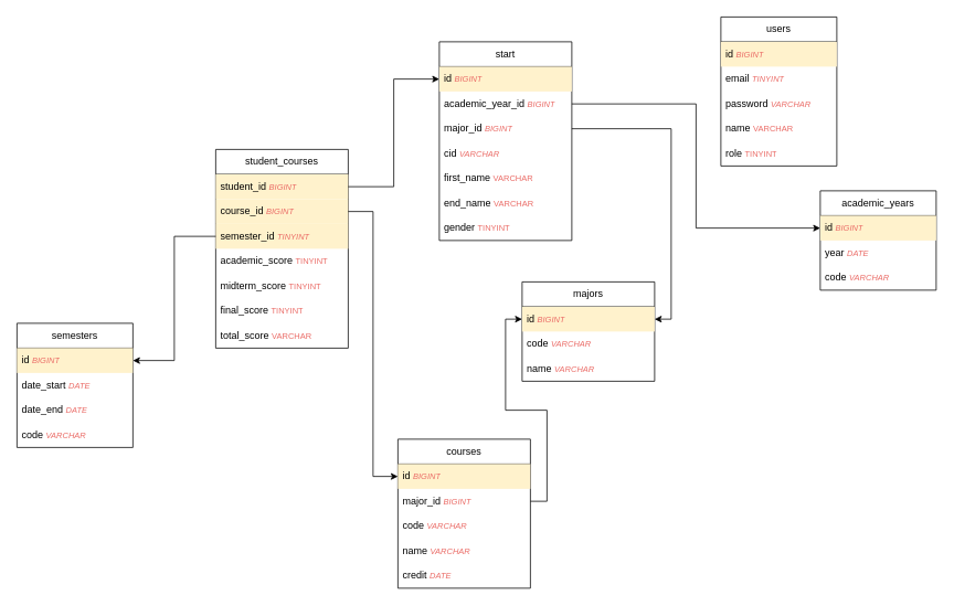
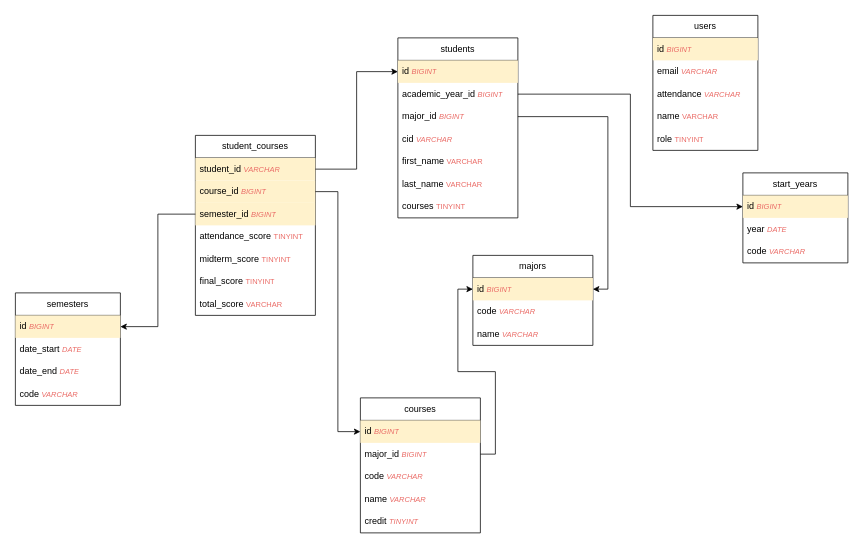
- <mxCell id="8" value="start" style="swimlane;fontStyle=0;childLayout=stackLayout;horizontal=1;startSize=30;horizontalStack=0;resizeParent=1;resizeParentMax=0;resizeLast=0;collapsible=1;marginBottom=0;whiteSpace=wrap;html=1;" parent="1" vertex="1"><mxGeometry x="530" y="50" width="160" height="240" as="geometry" /></mxCell>
+ <mxCell id="8" value="students" style="swimlane;fontStyle=0;childLayout=stackLayout;horizontal=1;startSize=30;horizontalStack=0;resizeParent=1;resizeParentMax=0;resizeLast=0;collapsible=1;marginBottom=0;whiteSpace=wrap;html=1;" parent="1" vertex="1"><mxGeometry x="530" y="50" width="160" height="240" as="geometry" /></mxCell>
- <mxCell id="4" value="email&amp;nbsp;&lt;i style=&quot;border-color: var(--border-color);&quot;&gt;&lt;font style=&quot;border-color: var(--border-color); font-size: 10px;&quot; color=&quot;#ea6b66&quot;&gt;TINYINT&lt;/font&gt;&lt;/i&gt;" style="text;strokeColor=none;fillColor=none;align=left;verticalAlign=middle;spacingLeft=4;spacingRight=4;overflow=hidden;points=[[0,0.5],[1,0.5]];portConstraint=eastwest;rotatable=0;whiteSpace=wrap;html=1;" parent="2" vertex="1"><mxGeometry y="60" width="140" height="30" as="geometry" /></mxCell>
+ <mxCell id="4" value="email&amp;nbsp;&lt;i style=&quot;border-color: var(--border-color);&quot;&gt;&lt;font style=&quot;border-color: var(--border-color); font-size: 10px;&quot; color=&quot;#ea6b66&quot;&gt;VARCHAR&lt;/font&gt;&lt;/i&gt;" style="text;strokeColor=none;fillColor=none;align=left;verticalAlign=middle;spacingLeft=4;spacingRight=4;overflow=hidden;points=[[0,0.5],[1,0.5]];portConstraint=eastwest;rotatable=0;whiteSpace=wrap;html=1;" parent="2" vertex="1"><mxGeometry y="60" width="140" height="30" as="geometry" /></mxCell>
- <mxCell id="5" value="password&amp;nbsp;&lt;i style=&quot;border-color: var(--border-color);&quot;&gt;&lt;font style=&quot;border-color: var(--border-color); font-size: 10px;&quot; color=&quot;#ea6b66&quot;&gt;VARCHAR&lt;/font&gt;&lt;/i&gt;" style="text;strokeColor=none;fillColor=none;align=left;verticalAlign=middle;spacingLeft=4;spacingRight=4;overflow=hidden;points=[[0,0.5],[1,0.5]];portConstraint=eastwest;rotatable=0;whiteSpace=wrap;html=1;" parent="2" vertex="1"><mxGeometry y="90" width="140" height="30" as="geometry" /></mxCell>
+ <mxCell id="5" value="attendance&amp;nbsp;&lt;i style=&quot;border-color: var(--border-color);&quot;&gt;&lt;font style=&quot;border-color: var(--border-color); font-size: 10px;&quot; color=&quot;#ea6b66&quot;&gt;VARCHAR&lt;/font&gt;&lt;/i&gt;" style="text;strokeColor=none;fillColor=none;align=left;verticalAlign=middle;spacingLeft=4;spacingRight=4;overflow=hidden;points=[[0,0.5],[1,0.5]];portConstraint=eastwest;rotatable=0;whiteSpace=wrap;html=1;" parent="2" vertex="1"><mxGeometry y="90" width="140" height="30" as="geometry" /></mxCell>
- <mxCell id="34" value="student_id&amp;nbsp;&lt;i style=&quot;border-color: var(--border-color);&quot;&gt;&lt;font style=&quot;border-color: var(--border-color); font-size: 10px;&quot; color=&quot;#ea6b66&quot;&gt;BIGINT&lt;/font&gt;&lt;/i&gt;" style="text;strokeColor=none;fillColor=#fff2cc;align=left;verticalAlign=middle;spacingLeft=4;spacingRight=4;overflow=hidden;points=[[0,0.5],[1,0.5]];portConstraint=eastwest;rotatable=0;whiteSpace=wrap;html=1;" vertex="1" parent="33"><mxGeometry y="30" width="160" height="30" as="geometry" /></mxCell>
+ <mxCell id="34" value="student_id&amp;nbsp;&lt;i style=&quot;border-color: var(--border-color);&quot;&gt;&lt;font style=&quot;border-color: var(--border-color); font-size: 10px;&quot; color=&quot;#ea6b66&quot;&gt;VARCHAR&lt;/font&gt;&lt;/i&gt;" style="text;strokeColor=none;fillColor=#fff2cc;align=left;verticalAlign=middle;spacingLeft=4;spacingRight=4;overflow=hidden;points=[[0,0.5],[1,0.5]];portConstraint=eastwest;rotatable=0;whiteSpace=wrap;html=1;" vertex="1" parent="33"><mxGeometry y="30" width="160" height="30" as="geometry" /></mxCell>
- <mxCell id="14" value="end_name&amp;nbsp;&lt;font color=&quot;#ea6b66&quot; style=&quot;font-size: 10px;&quot;&gt;VARCHAR&lt;/font&gt;" style="text;strokeColor=none;fillColor=none;align=left;verticalAlign=middle;spacingLeft=4;spacingRight=4;overflow=hidden;points=[[0,0.5],[1,0.5]];portConstraint=eastwest;rotatable=0;whiteSpace=wrap;html=1;" vertex="1" parent="8"><mxGeometry y="180" width="160" height="30" as="geometry" /></mxCell>
+ <mxCell id="14" value="last_name&amp;nbsp;&lt;font color=&quot;#ea6b66&quot; style=&quot;font-size: 10px;&quot;&gt;VARCHAR&lt;/font&gt;" style="text;strokeColor=none;fillColor=none;align=left;verticalAlign=middle;spacingLeft=4;spacingRight=4;overflow=hidden;points=[[0,0.5],[1,0.5]];portConstraint=eastwest;rotatable=0;whiteSpace=wrap;html=1;" vertex="1" parent="8"><mxGeometry y="180" width="160" height="30" as="geometry" /></mxCell>
- <mxCell id="16" value="academic_years" style="swimlane;fontStyle=0;childLayout=stackLayout;horizontal=1;startSize=30;horizontalStack=0;resizeParent=1;resizeParentMax=0;resizeLast=0;collapsible=1;marginBottom=0;whiteSpace=wrap;html=1;" vertex="1" parent="1"><mxGeometry x="990" y="230" width="140" height="120" as="geometry" /></mxCell>
+ <mxCell id="16" value="start_years" style="swimlane;fontStyle=0;childLayout=stackLayout;horizontal=1;startSize=30;horizontalStack=0;resizeParent=1;resizeParentMax=0;resizeLast=0;collapsible=1;marginBottom=0;whiteSpace=wrap;html=1;" vertex="1" parent="1"><mxGeometry x="990" y="230" width="140" height="120" as="geometry" /></mxCell>
- <mxCell id="15" value="gender&amp;nbsp;&lt;font color=&quot;#ea6b66&quot; style=&quot;font-size: 10px;&quot;&gt;TINYINT&lt;/font&gt;" style="text;strokeColor=none;fillColor=none;align=left;verticalAlign=middle;spacingLeft=4;spacingRight=4;overflow=hidden;points=[[0,0.5],[1,0.5]];portConstraint=eastwest;rotatable=0;whiteSpace=wrap;html=1;" vertex="1" parent="8"><mxGeometry y="210" width="160" height="30" as="geometry" /></mxCell>
+ <mxCell id="15" value="courses&amp;nbsp;&lt;font color=&quot;#ea6b66&quot; style=&quot;font-size: 10px;&quot;&gt;TINYINT&lt;/font&gt;" style="text;strokeColor=none;fillColor=none;align=left;verticalAlign=middle;spacingLeft=4;spacingRight=4;overflow=hidden;points=[[0,0.5],[1,0.5]];portConstraint=eastwest;rotatable=0;whiteSpace=wrap;html=1;" vertex="1" parent="8"><mxGeometry y="210" width="160" height="30" as="geometry" /></mxCell>
- <mxCell id="36" value="semester_id&amp;nbsp;&lt;i style=&quot;border-color: var(--border-color);&quot;&gt;&lt;font style=&quot;border-color: var(--border-color); font-size: 10px;&quot; color=&quot;#ea6b66&quot;&gt;TINYINT&lt;/font&gt;&lt;/i&gt;" style="text;strokeColor=none;fillColor=#fff2cc;align=left;verticalAlign=middle;spacingLeft=4;spacingRight=4;overflow=hidden;points=[[0,0.5],[1,0.5]];portConstraint=eastwest;rotatable=0;whiteSpace=wrap;html=1;" vertex="1" parent="33"><mxGeometry y="90" width="160" height="30" as="geometry" /></mxCell>
+ <mxCell id="36" value="semester_id&amp;nbsp;&lt;i style=&quot;border-color: var(--border-color);&quot;&gt;&lt;font style=&quot;border-color: var(--border-color); font-size: 10px;&quot; color=&quot;#ea6b66&quot;&gt;BIGINT&lt;/font&gt;&lt;/i&gt;" style="text;strokeColor=none;fillColor=#fff2cc;align=left;verticalAlign=middle;spacingLeft=4;spacingRight=4;overflow=hidden;points=[[0,0.5],[1,0.5]];portConstraint=eastwest;rotatable=0;whiteSpace=wrap;html=1;" vertex="1" parent="33"><mxGeometry y="90" width="160" height="30" as="geometry" /></mxCell>
- <mxCell id="37" value="academic_score&amp;nbsp;&lt;font color=&quot;#ea6b66&quot; style=&quot;font-size: 10px;&quot;&gt;TINYINT&lt;/font&gt;" style="text;strokeColor=none;fillColor=none;align=left;verticalAlign=middle;spacingLeft=4;spacingRight=4;overflow=hidden;points=[[0,0.5],[1,0.5]];portConstraint=eastwest;rotatable=0;whiteSpace=wrap;html=1;" vertex="1" parent="33"><mxGeometry y="120" width="160" height="30" as="geometry" /></mxCell>
+ <mxCell id="37" value="attendance_score&amp;nbsp;&lt;font color=&quot;#ea6b66&quot; style=&quot;font-size: 10px;&quot;&gt;TINYINT&lt;/font&gt;" style="text;strokeColor=none;fillColor=none;align=left;verticalAlign=middle;spacingLeft=4;spacingRight=4;overflow=hidden;points=[[0,0.5],[1,0.5]];portConstraint=eastwest;rotatable=0;whiteSpace=wrap;html=1;" vertex="1" parent="33"><mxGeometry y="120" width="160" height="30" as="geometry" /></mxCell>
- <mxCell id="25" value="credit &lt;font color=&quot;#ea6b66&quot;&gt;&lt;span style=&quot;font-size: 10px;&quot;&gt;&lt;i&gt;DATE&lt;/i&gt;&lt;/span&gt;&lt;/font&gt;" style="text;strokeColor=none;fillColor=none;align=left;verticalAlign=middle;spacingLeft=4;spacingRight=4;overflow=hidden;points=[[0,0.5],[1,0.5]];portConstraint=eastwest;rotatable=0;whiteSpace=wrap;html=1;" vertex="1" parent="20"><mxGeometry y="150" width="160" height="30" as="geometry" /></mxCell>
+ <mxCell id="25" value="credit &lt;font color=&quot;#ea6b66&quot;&gt;&lt;span style=&quot;font-size: 10px;&quot;&gt;&lt;i&gt;TINYINT&lt;/i&gt;&lt;/span&gt;&lt;/font&gt;" style="text;strokeColor=none;fillColor=none;align=left;verticalAlign=middle;spacingLeft=4;spacingRight=4;overflow=hidden;points=[[0,0.5],[1,0.5]];portConstraint=eastwest;rotatable=0;whiteSpace=wrap;html=1;" vertex="1" parent="20"><mxGeometry y="150" width="160" height="30" as="geometry" /></mxCell>
